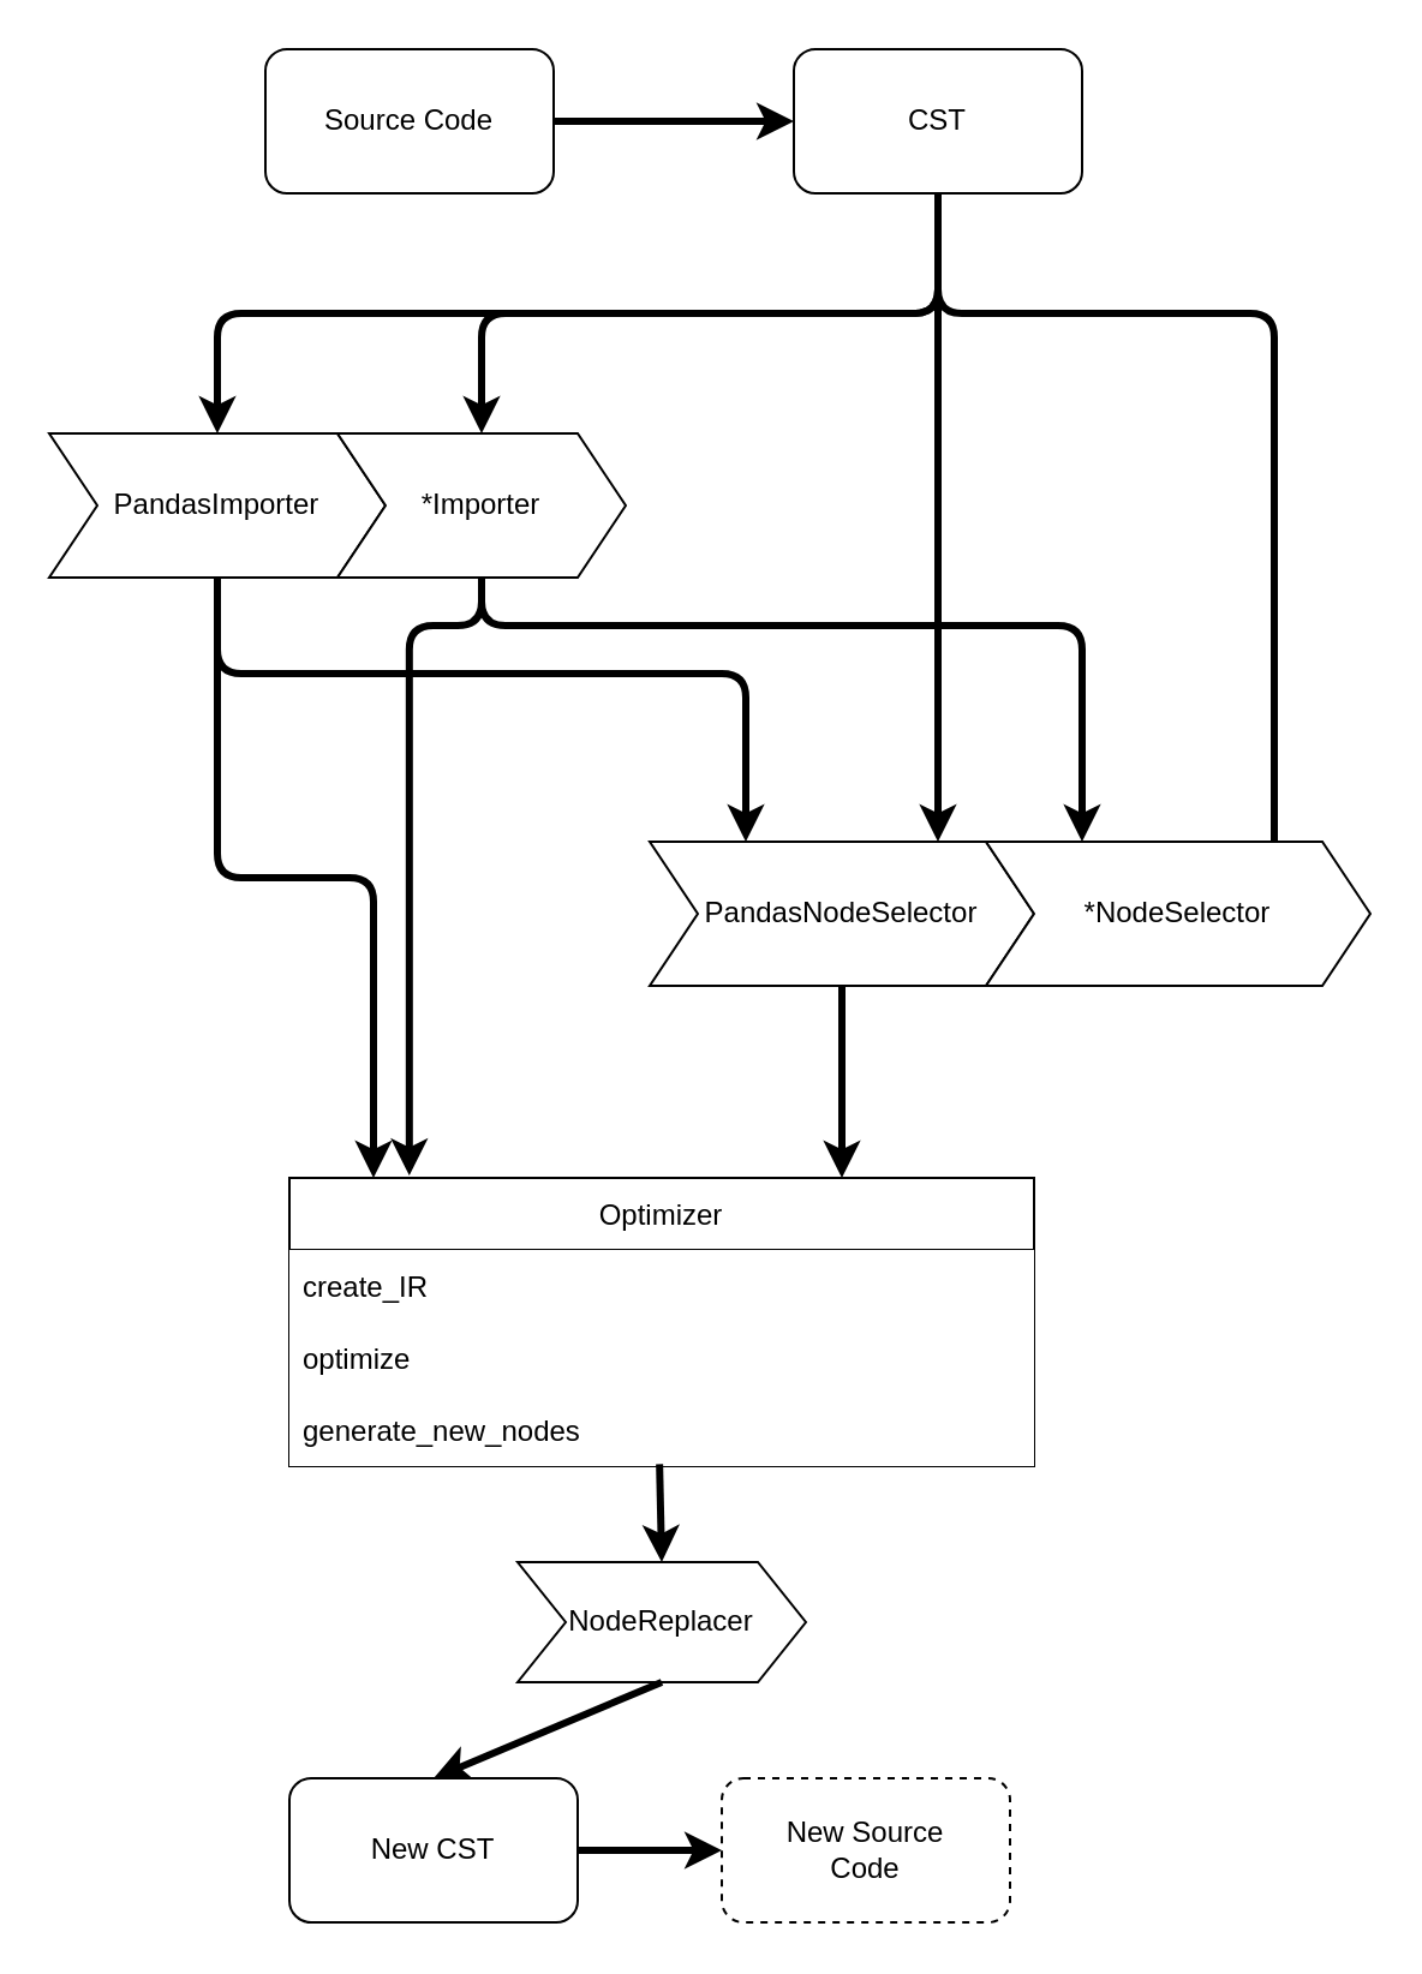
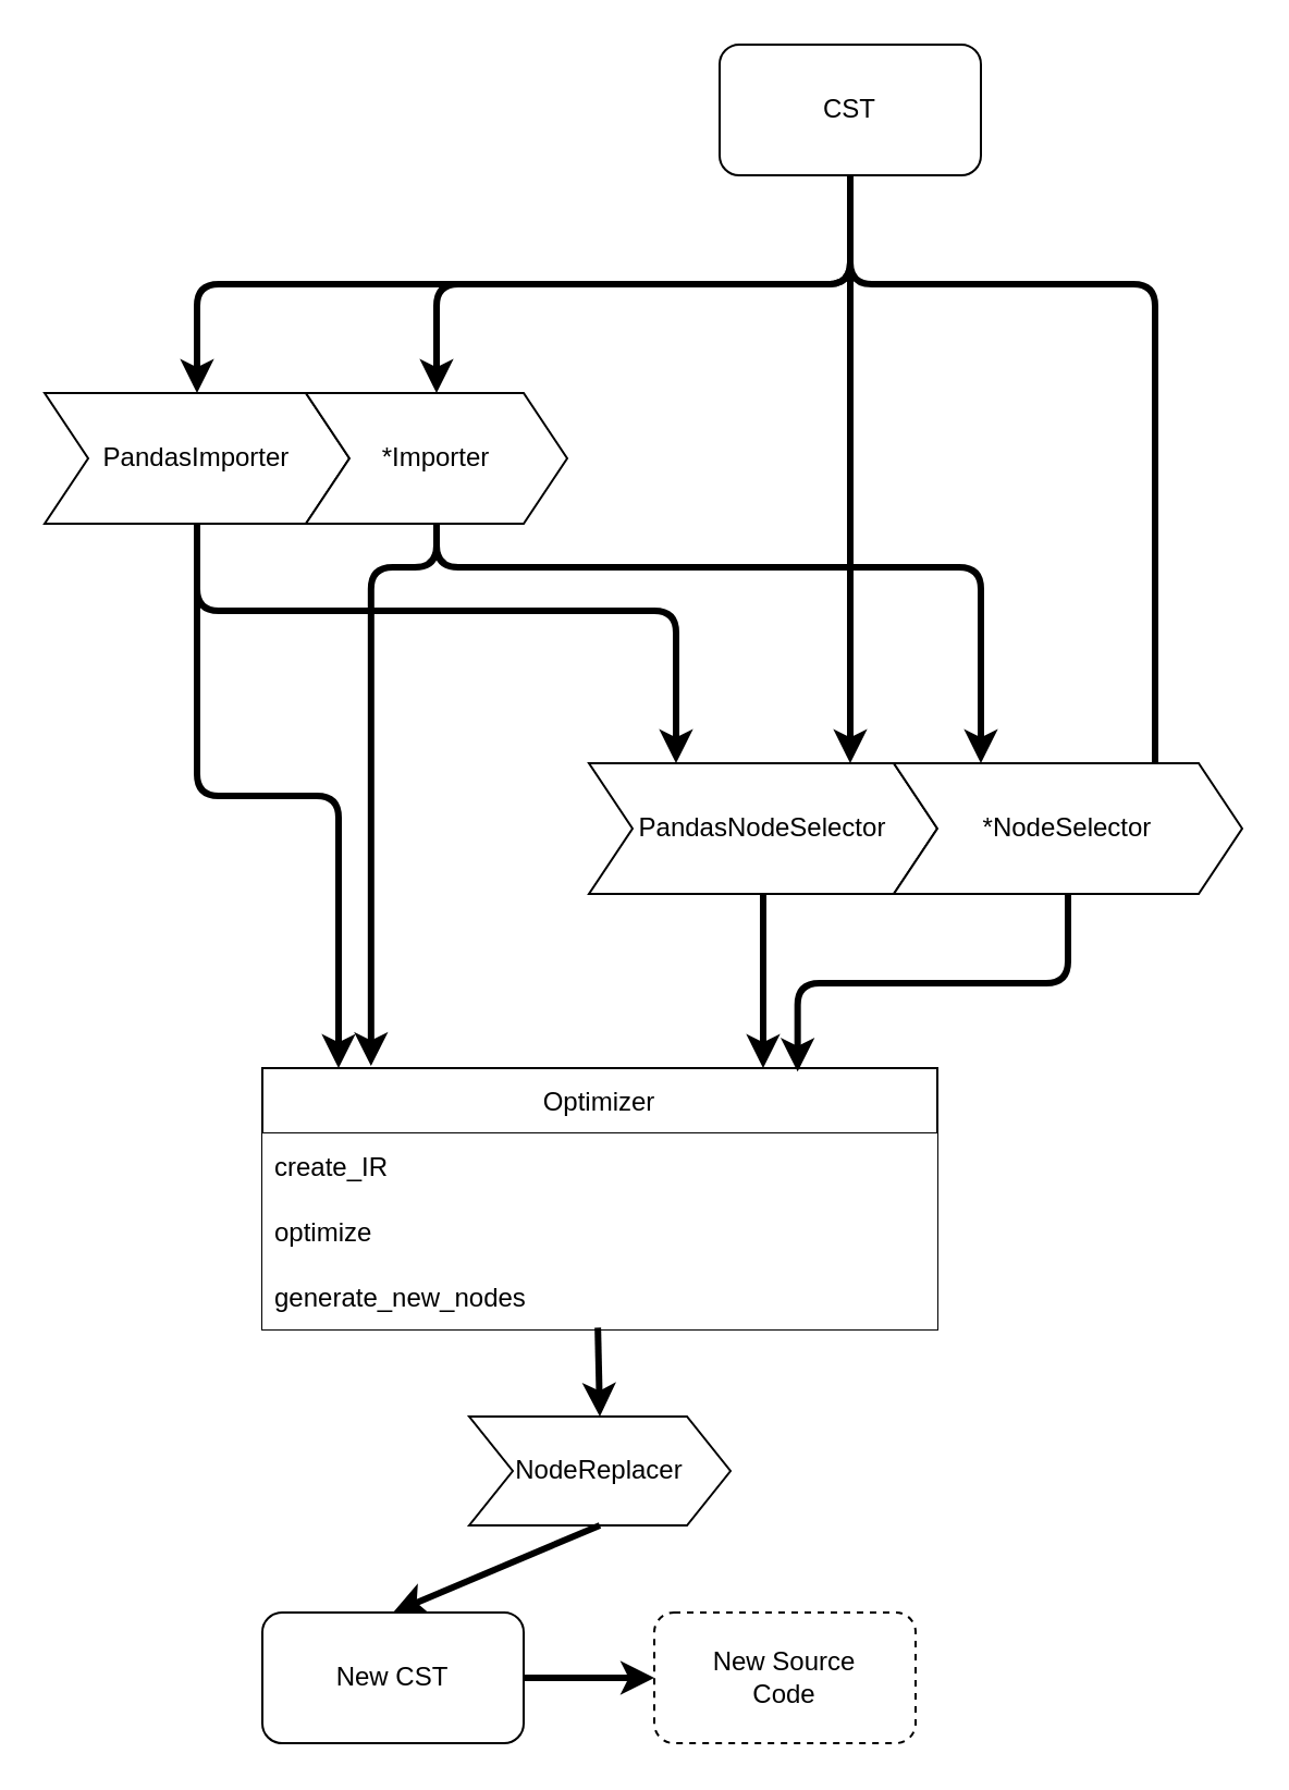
- <mxCell id="23" value="Source Code" style="rounded=1;whiteSpace=wrap;html=1;fillColor=default;" vertex="1" parent="1"><mxGeometry x="110" y="20" width="120" height="60" as="geometry" /></mxCell>
- <mxCell id="24" value="" style="endArrow=classic;html=1;exitX=1;exitY=0.5;exitDx=0;exitDy=0;entryX=0;entryY=0.5;entryDx=0;entryDy=0;strokeWidth=3;strokeColor=#000000;" edge="1" parent="1" source="23" target="11"><mxGeometry width="50" height="50" relative="1" as="geometry"><mxPoint x="470" y="140" as="sourcePoint" /><mxPoint x="520" y="90" as="targetPoint" /></mxGeometry></mxCell>
+ <mxCell id="13" value="" style="edgeStyle=elbowEdgeStyle;elbow=vertical;endArrow=classic;html=1;entryX=0.793;entryY=0.014;entryDx=0;entryDy=0;exitX=0.5;exitY=1;exitDx=0;exitDy=0;entryPerimeter=0;strokeWidth=3;strokeColor=#000000;" edge="1" parent="1" source="10" target="4"><mxGeometry width="50" height="50" relative="1" as="geometry"><mxPoint x="390" y="450" as="sourcePoint" /><mxPoint x="440" y="400" as="targetPoint" /></mxGeometry></mxCell>
